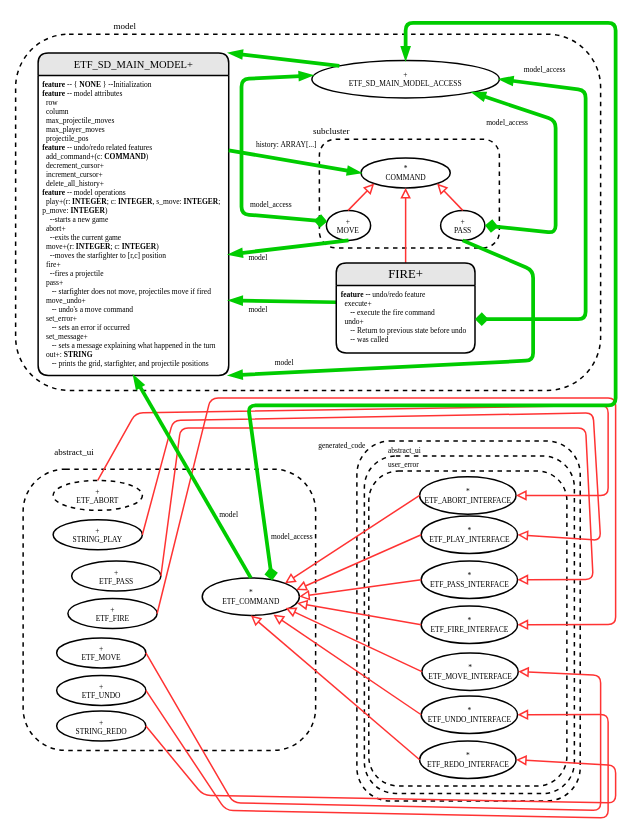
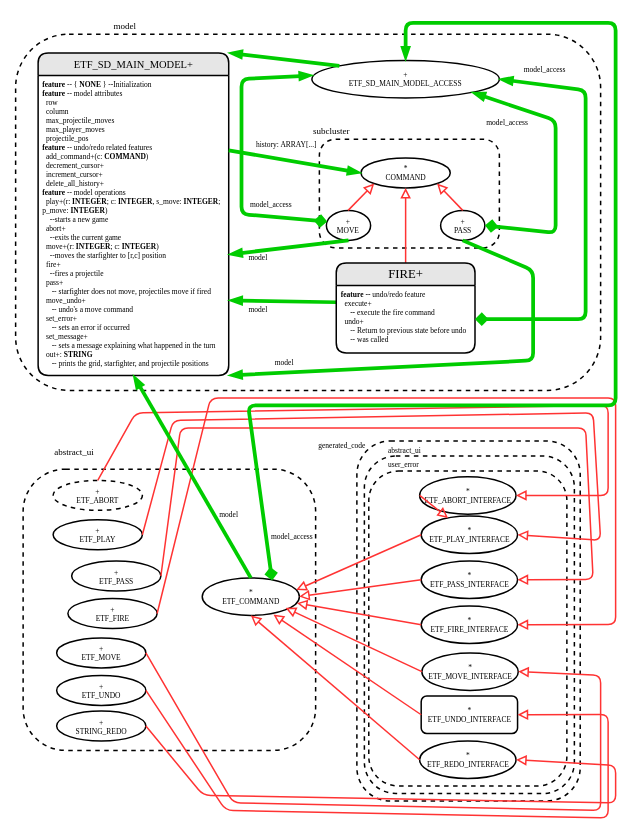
- <mxCell id="10" value="+&lt;br&gt;STRING_PLAY" style="ellipse;whiteSpace=wrap;html=1;rounded=1;fontSize=10;fontFamily=Verdena;strokeWidth=2;" parent="1" vertex="1"><mxGeometry x="70" y="692.5" width="119" height="40" as="geometry" /></mxCell>
+ <mxCell id="10" value="+&lt;br&gt;ETF_PLAY" style="ellipse;whiteSpace=wrap;html=1;rounded=1;fontSize=10;fontFamily=Verdena;strokeWidth=2;" parent="1" vertex="1"><mxGeometry x="70" y="692.5" width="119" height="40" as="geometry" /></mxCell>
- <mxCell id="45" value="" style="endArrow=block;html=1;strokeColor=#FF3333;strokeWidth=2;endFill=0;endSize=9;exitX=0;exitY=0.5;exitDx=0;exitDy=0;entryX=1;entryY=0;entryDx=0;entryDy=0;" edge="1" parent="1" source="27" target="6"><mxGeometry width="50" height="50" relative="1" as="geometry"><mxPoint x="450" y="790" as="sourcePoint" /><mxPoint x="450" y="730" as="targetPoint" /></mxGeometry></mxCell>
+ <mxCell id="45" value="" style="endArrow=block;html=1;strokeColor=#FF3333;strokeWidth=2;endFill=0;endSize=9;exitX=0;exitY=0.5;exitDx=0;exitDy=0;" edge="1" parent="1" source="27" target="23"><mxGeometry width="50" height="50" relative="1" as="geometry"><mxPoint x="450" y="790" as="sourcePoint" /><mxPoint x="450" y="730" as="targetPoint" /></mxGeometry></mxCell>
- <mxCell id="30" value="*&lt;br&gt;ETF_UNDO_INTERFACE" style="ellipse;whiteSpace=wrap;html=1;rounded=1;fontSize=10;fontFamily=Verdena;strokeWidth=2;" parent="1" vertex="1"><mxGeometry x="560.75" y="927.5" width="128.5" height="50" as="geometry" /></mxCell>
+ <mxCell id="30" value="*&lt;br&gt;ETF_UNDO_INTERFACE" style="whiteSpace=wrap;html=1;fontSize=10;fontFamily=Verdena;strokeWidth=2;rounded=1;" parent="1" vertex="1"><mxGeometry x="560.75" y="927.5" width="128.5" height="50" as="geometry" /></mxCell>
